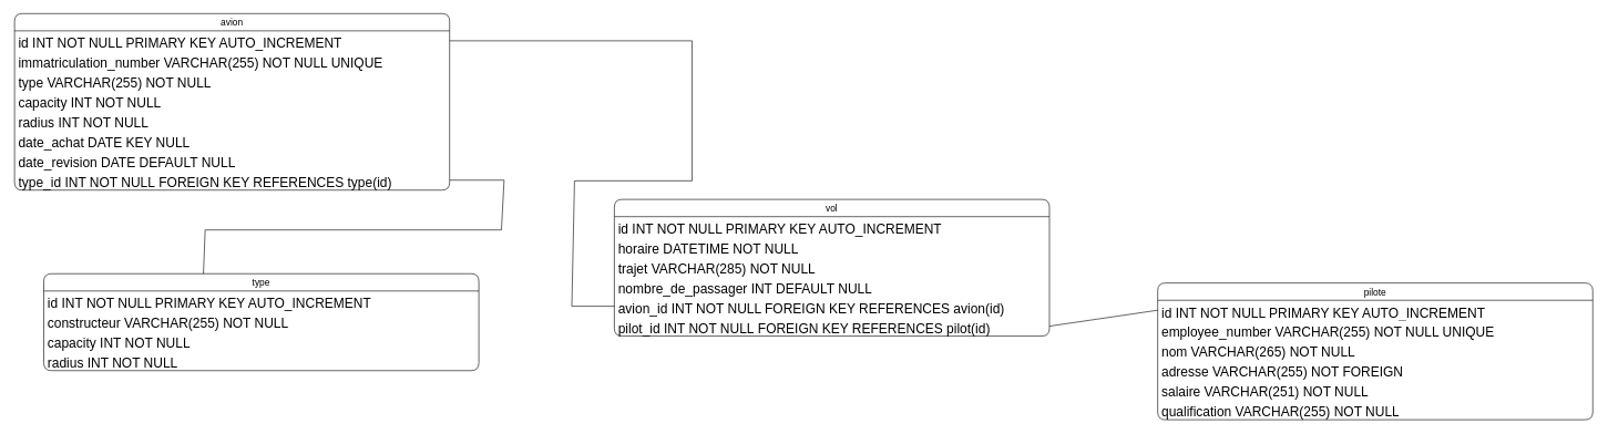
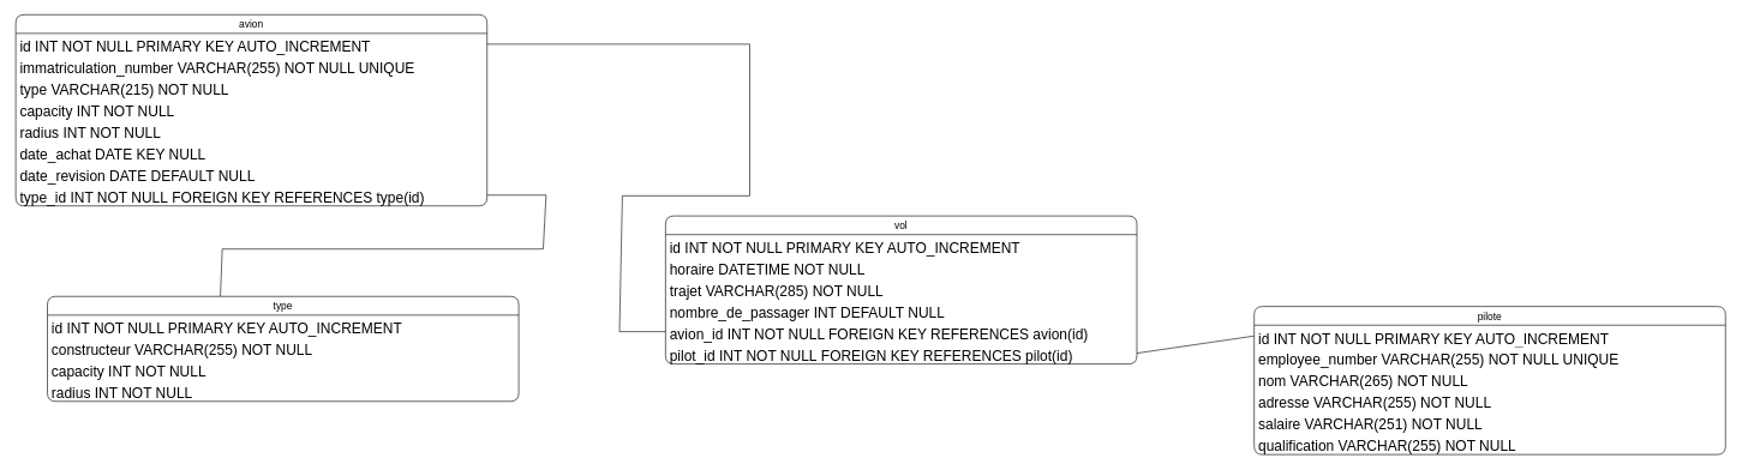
- <mxCell id="5" value="&lt;font face=&quot;Helvetica&quot;&gt;type VARCHAR(255) NOT NULL&lt;/font&gt;" style="text;strokeColor=none;fillColor=none;spacingLeft=4;spacingRight=4;overflow=hidden;rotatable=0;points=[[0,0.5],[1,0.5]];portConstraint=eastwest;fontSize=20;whiteSpace=wrap;html=1;fontFamily=Architects Daughter;rounded=1;labelBackgroundColor=none;" vertex="1" parent="2"><mxGeometry y="86" width="655" height="30" as="geometry" /></mxCell>
+ <mxCell id="5" value="&lt;font face=&quot;Helvetica&quot;&gt;type VARCHAR(215) NOT NULL&lt;/font&gt;" style="text;strokeColor=none;fillColor=none;spacingLeft=4;spacingRight=4;overflow=hidden;rotatable=0;points=[[0,0.5],[1,0.5]];portConstraint=eastwest;fontSize=20;whiteSpace=wrap;html=1;fontFamily=Architects Daughter;rounded=1;labelBackgroundColor=none;" vertex="1" parent="2"><mxGeometry y="86" width="655" height="30" as="geometry" /></mxCell>
- <mxCell id="15" value="&lt;font face=&quot;Helvetica&quot;&gt;adresse VARCHAR(255) NOT FOREIGN&lt;/font&gt;" style="text;strokeColor=none;fillColor=none;spacingLeft=4;spacingRight=4;overflow=hidden;rotatable=0;points=[[0,0.5],[1,0.5]];portConstraint=eastwest;fontSize=20;whiteSpace=wrap;html=1;fontFamily=Architects Daughter;rounded=1;labelBackgroundColor=none;" vertex="1" parent="11"><mxGeometry y="116" width="655" height="30" as="geometry" /></mxCell>
+ <mxCell id="15" value="&lt;font face=&quot;Helvetica&quot;&gt;adresse VARCHAR(255) NOT NULL&lt;/font&gt;" style="text;strokeColor=none;fillColor=none;spacingLeft=4;spacingRight=4;overflow=hidden;rotatable=0;points=[[0,0.5],[1,0.5]];portConstraint=eastwest;fontSize=20;whiteSpace=wrap;html=1;fontFamily=Architects Daughter;rounded=1;labelBackgroundColor=none;" vertex="1" parent="11"><mxGeometry y="116" width="655" height="30" as="geometry" /></mxCell>
